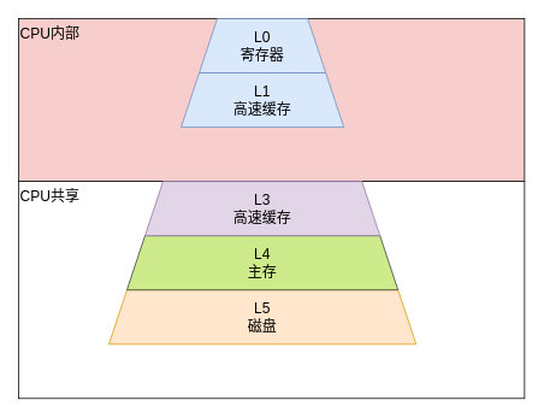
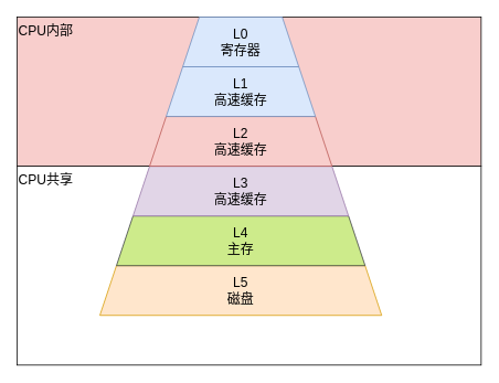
+ <mxCell id="7" value="L2&lt;br&gt;高速缓存" style="shape=trapezoid;perimeter=trapezoidPerimeter;whiteSpace=wrap;html=1;fixedSize=1;fontSize=16;strokeColor=#b85450;fillColor=#f8cecc;" vertex="1" parent="1"><mxGeometry x="180" y="140" width="220" height="60" as="geometry" /></mxCell>
